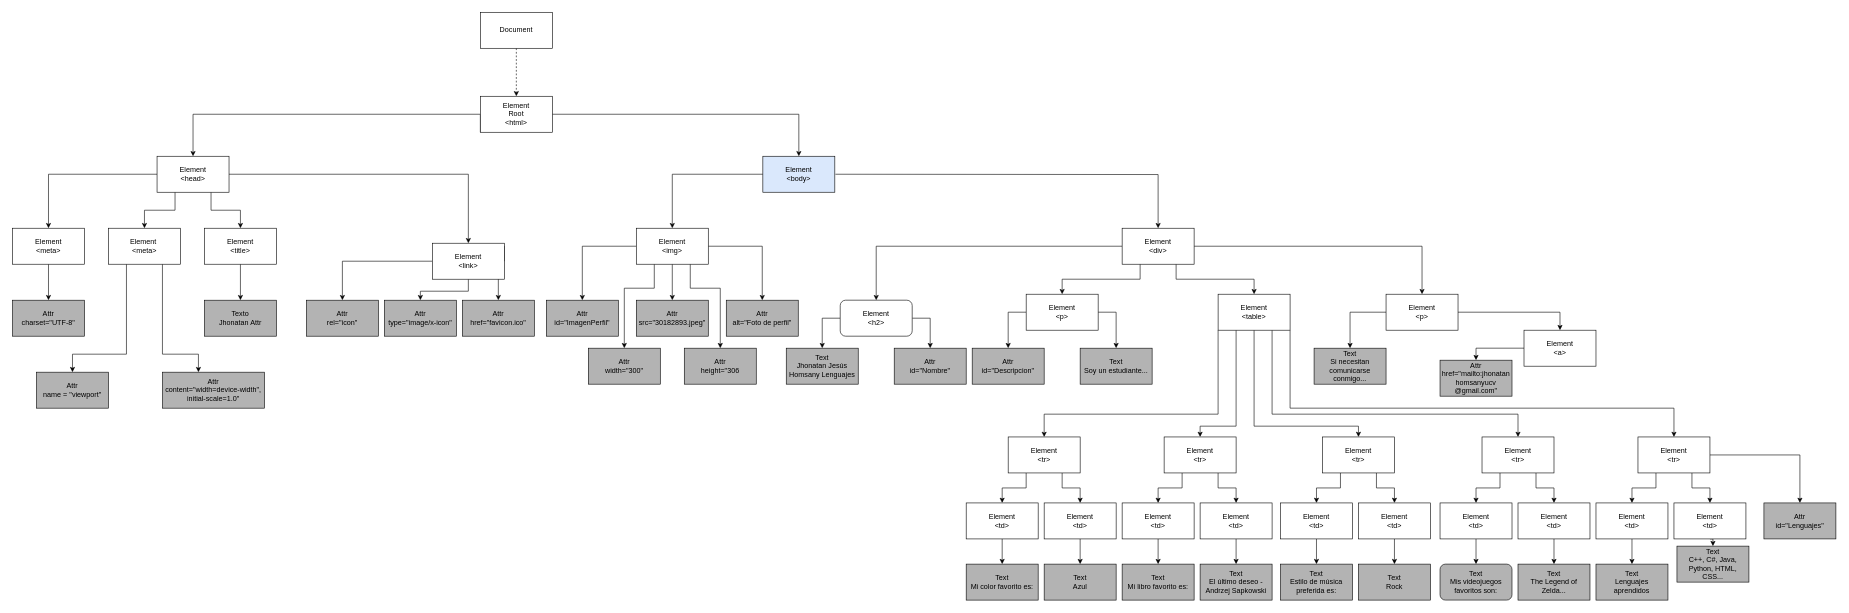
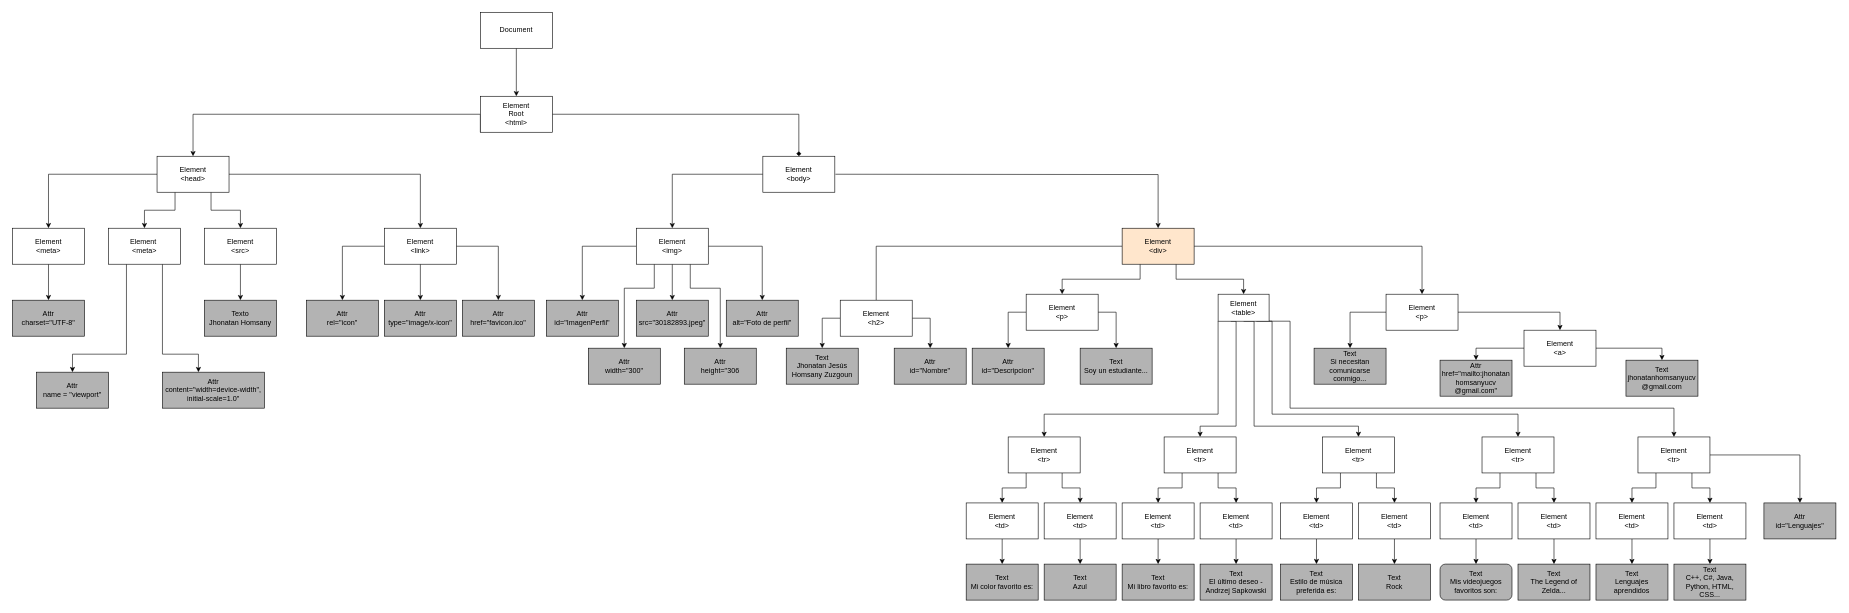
- <mxCell id="2" value="" style="edgeStyle=orthogonalEdgeStyle;rounded=0;orthogonalLoop=1;jettySize=auto;html=1;dashed=1;" edge="1" parent="1" source="3" target="6"><mxGeometry relative="1" as="geometry" /></mxCell>
+ <mxCell id="2" value="" style="edgeStyle=orthogonalEdgeStyle;rounded=0;orthogonalLoop=1;jettySize=auto;html=1;" edge="1" parent="1" source="3" target="6"><mxGeometry relative="1" as="geometry" /></mxCell>
- <mxCell id="5" style="edgeStyle=orthogonalEdgeStyle;rounded=0;orthogonalLoop=1;jettySize=auto;html=1;exitX=1;exitY=0.5;exitDx=0;exitDy=0;" edge="1" parent="1" source="6" target="14"><mxGeometry relative="1" as="geometry" /></mxCell>
+ <mxCell id="5" style="edgeStyle=orthogonalEdgeStyle;rounded=0;orthogonalLoop=1;jettySize=auto;html=1;exitX=1;exitY=0.5;exitDx=0;exitDy=0;endArrow=diamond;" edge="1" parent="1" source="6" target="14"><mxGeometry relative="1" as="geometry" /></mxCell>
- <mxCell id="14" value="Element&lt;div&gt;&amp;lt;body&amp;gt;&lt;/div&gt;" style="rounded=0;whiteSpace=wrap;html=1;fillColor=#dae8fc;" vertex="1" parent="1"><mxGeometry x="1271" y="260" width="120" height="60" as="geometry" /></mxCell>
+ <mxCell id="14" value="Element&lt;div&gt;&amp;lt;body&amp;gt;&lt;/div&gt;" style="rounded=0;whiteSpace=wrap;html=1;" vertex="1" parent="1"><mxGeometry x="1271" y="260" width="120" height="60" as="geometry" /></mxCell>
- <mxCell id="21" value="Element&lt;div&gt;&amp;lt;title&amp;gt;&lt;/div&gt;" style="rounded=0;whiteSpace=wrap;html=1;" vertex="1" parent="1"><mxGeometry x="340" y="380" width="120" height="60" as="geometry" /></mxCell>
+ <mxCell id="21" value="Element&lt;div&gt;&amp;lt;src&amp;gt;&lt;/div&gt;" style="rounded=0;whiteSpace=wrap;html=1;" vertex="1" parent="1"><mxGeometry x="340" y="380" width="120" height="60" as="geometry" /></mxCell>
- <mxCell id="36" value="Element&lt;div&gt;&amp;lt;div&amp;gt;&lt;/div&gt;" style="rounded=0;whiteSpace=wrap;html=1;" vertex="1" parent="1"><mxGeometry x="1870" y="380" width="120" height="60" as="geometry" /></mxCell>
+ <mxCell id="36" value="Element&lt;div&gt;&amp;lt;div&amp;gt;&lt;/div&gt;" style="rounded=0;whiteSpace=wrap;html=1;fillColor=#ffe6cc;" vertex="1" parent="1"><mxGeometry x="1870" y="380" width="120" height="60" as="geometry" /></mxCell>
- <mxCell id="25" value="Element&lt;div&gt;&amp;lt;link&amp;gt;&lt;/div&gt;" style="rounded=0;whiteSpace=wrap;html=1;" vertex="1" parent="1"><mxGeometry x="720" y="405" width="120" height="60" as="geometry" /></mxCell>
+ <mxCell id="25" value="Element&lt;div&gt;&amp;lt;link&amp;gt;&lt;/div&gt;" style="rounded=0;whiteSpace=wrap;html=1;" vertex="1" parent="1"><mxGeometry x="640" y="380" width="120" height="60" as="geometry" /></mxCell>
- <mxCell id="32" style="edgeStyle=orthogonalEdgeStyle;rounded=0;orthogonalLoop=1;jettySize=auto;html=1;exitX=0;exitY=0.5;exitDx=0;exitDy=0;entryX=0.5;entryY=0;entryDx=0;entryDy=0;" edge="1" parent="1" source="36" target="39"><mxGeometry relative="1" as="geometry"><Array as="points"><mxPoint x="1460" y="410" /></Array></mxGeometry></mxCell>
+ <mxCell id="32" style="edgeStyle=orthogonalEdgeStyle;rounded=0;orthogonalLoop=1;jettySize=auto;html=1;exitX=0;exitY=0.5;exitDx=0;exitDy=0;entryX=0.5;entryY=0;entryDx=0;entryDy=0;endArrow=none;" edge="1" parent="1" source="36" target="39"><mxGeometry relative="1" as="geometry"><Array as="points"><mxPoint x="1460" y="410" /></Array></mxGeometry></mxCell>
- <mxCell id="48" value="Element&lt;div&gt;&amp;lt;table&amp;gt;&lt;/div&gt;" style="rounded=0;whiteSpace=wrap;html=1;" vertex="1" parent="1"><mxGeometry x="2030" y="490" width="120" height="60" as="geometry" /></mxCell>
+ <mxCell id="48" value="Element&lt;div&gt;&amp;lt;table&amp;gt;&lt;/div&gt;" style="rounded=0;whiteSpace=wrap;html=1;" vertex="1" parent="1"><mxGeometry x="2030" y="490" width="85" height="45" as="geometry" /></mxCell>
- <mxCell id="52" value="Texto&lt;div&gt;Jhonatan Attr&lt;/div&gt;" style="rounded=0;whiteSpace=wrap;html=1;fillColor=light-dark(#B3B3B3,var(--ge-dark-color, #121212));" vertex="1" parent="1"><mxGeometry x="340" y="500" width="120" height="60" as="geometry" /></mxCell>
+ <mxCell id="52" value="Texto&lt;div&gt;Jhonatan Homsany&lt;/div&gt;" style="rounded=0;whiteSpace=wrap;html=1;fillColor=light-dark(#B3B3B3,var(--ge-dark-color, #121212));" vertex="1" parent="1"><mxGeometry x="340" y="500" width="120" height="60" as="geometry" /></mxCell>
- <mxCell id="39" value="Element&lt;div&gt;&amp;lt;h2&amp;gt;&lt;/div&gt;" style="whiteSpace=wrap;html=1;rounded=1;" vertex="1" parent="1"><mxGeometry x="1400" y="500" width="120" height="60" as="geometry" /></mxCell>
+ <mxCell id="39" value="Element&lt;div&gt;&amp;lt;h2&amp;gt;&lt;/div&gt;" style="rounded=0;whiteSpace=wrap;html=1;" vertex="1" parent="1"><mxGeometry x="1400" y="500" width="120" height="60" as="geometry" /></mxCell>
+ <mxCell id="117" style="edgeStyle=orthogonalEdgeStyle;rounded=0;orthogonalLoop=1;jettySize=auto;html=1;exitX=1;exitY=0.5;exitDx=0;exitDy=0;entryX=0.5;entryY=0;entryDx=0;entryDy=0;" edge="1" parent="1" source="118" target="120"><mxGeometry relative="1" as="geometry" /></mxCell>
- <mxCell id="69" value="Text&lt;div&gt;Jhonatan Jesús Homsany Lenguajes&lt;/div&gt;" style="rounded=0;whiteSpace=wrap;html=1;fillColor=light-dark(#B3B3B3,var(--ge-dark-color, #121212));" vertex="1" parent="1"><mxGeometry x="1310" y="580" width="120" height="60" as="geometry" /></mxCell>
+ <mxCell id="69" value="Text&lt;div&gt;Jhonatan Jesús Homsany Zuzgoun&lt;/div&gt;" style="rounded=0;whiteSpace=wrap;html=1;fillColor=light-dark(#B3B3B3,var(--ge-dark-color, #121212));" vertex="1" parent="1"><mxGeometry x="1310" y="580" width="120" height="60" as="geometry" /></mxCell>
+ <mxCell id="120" value="Text&lt;br&gt;&lt;div&gt;jhonatanhomsanyucv&lt;/div&gt;&lt;div&gt;@gmail.com&lt;/div&gt;" style="rounded=0;whiteSpace=wrap;html=1;fillColor=light-dark(#B3B3B3,var(--ge-dark-color, #121212));" vertex="1" parent="1"><mxGeometry x="2710" y="600" width="120" height="60" as="geometry" /></mxCell>
- <mxCell id="113" value="Text&lt;div&gt;C++, C#, Java, Python, HTML, CSS...&lt;/div&gt;" style="rounded=0;whiteSpace=wrap;html=1;fillColor=light-dark(#B3B3B3,var(--ge-dark-color, #121212));" vertex="1" parent="1"><mxGeometry x="2795" y="910" width="120" height="60" as="geometry" /></mxCell>
+ <mxCell id="113" value="Text&lt;div&gt;C++, C#, Java, Python, HTML, CSS...&lt;/div&gt;" style="rounded=0;whiteSpace=wrap;html=1;fillColor=light-dark(#B3B3B3,var(--ge-dark-color, #121212));" vertex="1" parent="1"><mxGeometry x="2790" y="940" width="120" height="60" as="geometry" /></mxCell>
